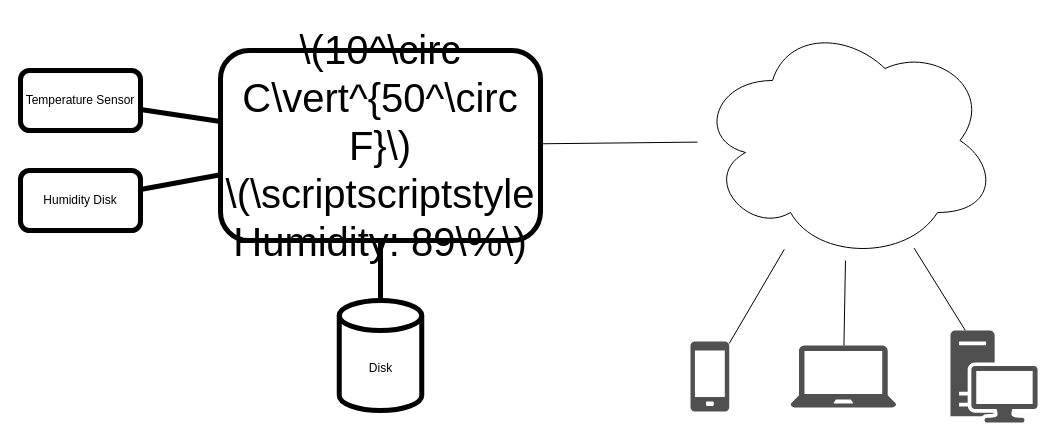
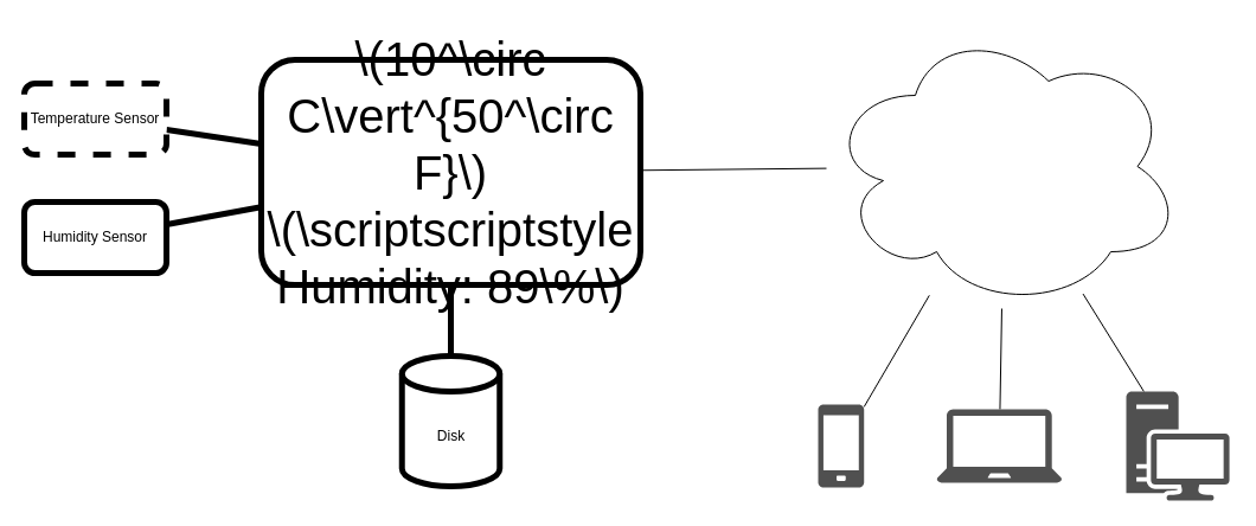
- <mxCell id="3" value="Temperature Sensor" style="rounded=1;whiteSpace=wrap;html=1;strokeColor=light-dark(#000000,#383838);strokeWidth=5;" vertex="1" parent="1"><mxGeometry x="20" y="70" width="120" height="60" as="geometry" /></mxCell>
+ <mxCell id="3" value="Temperature Sensor" style="rounded=1;whiteSpace=wrap;html=1;strokeColor=light-dark(#000000,#383838);strokeWidth=5;dashed=1;" vertex="1" parent="1"><mxGeometry x="20" y="70" width="120" height="60" as="geometry" /></mxCell>
- <mxCell id="5" value="Humidity Disk" style="rounded=1;whiteSpace=wrap;html=1;strokeColor=light-dark(#000000,#383838);strokeWidth=5;" vertex="1" parent="1"><mxGeometry x="20" y="170" width="120" height="60" as="geometry" /></mxCell>
+ <mxCell id="5" value="Humidity Sensor" style="rounded=1;whiteSpace=wrap;html=1;strokeColor=light-dark(#000000,#383838);strokeWidth=5;" vertex="1" parent="1"><mxGeometry x="20" y="170" width="120" height="60" as="geometry" /></mxCell>
